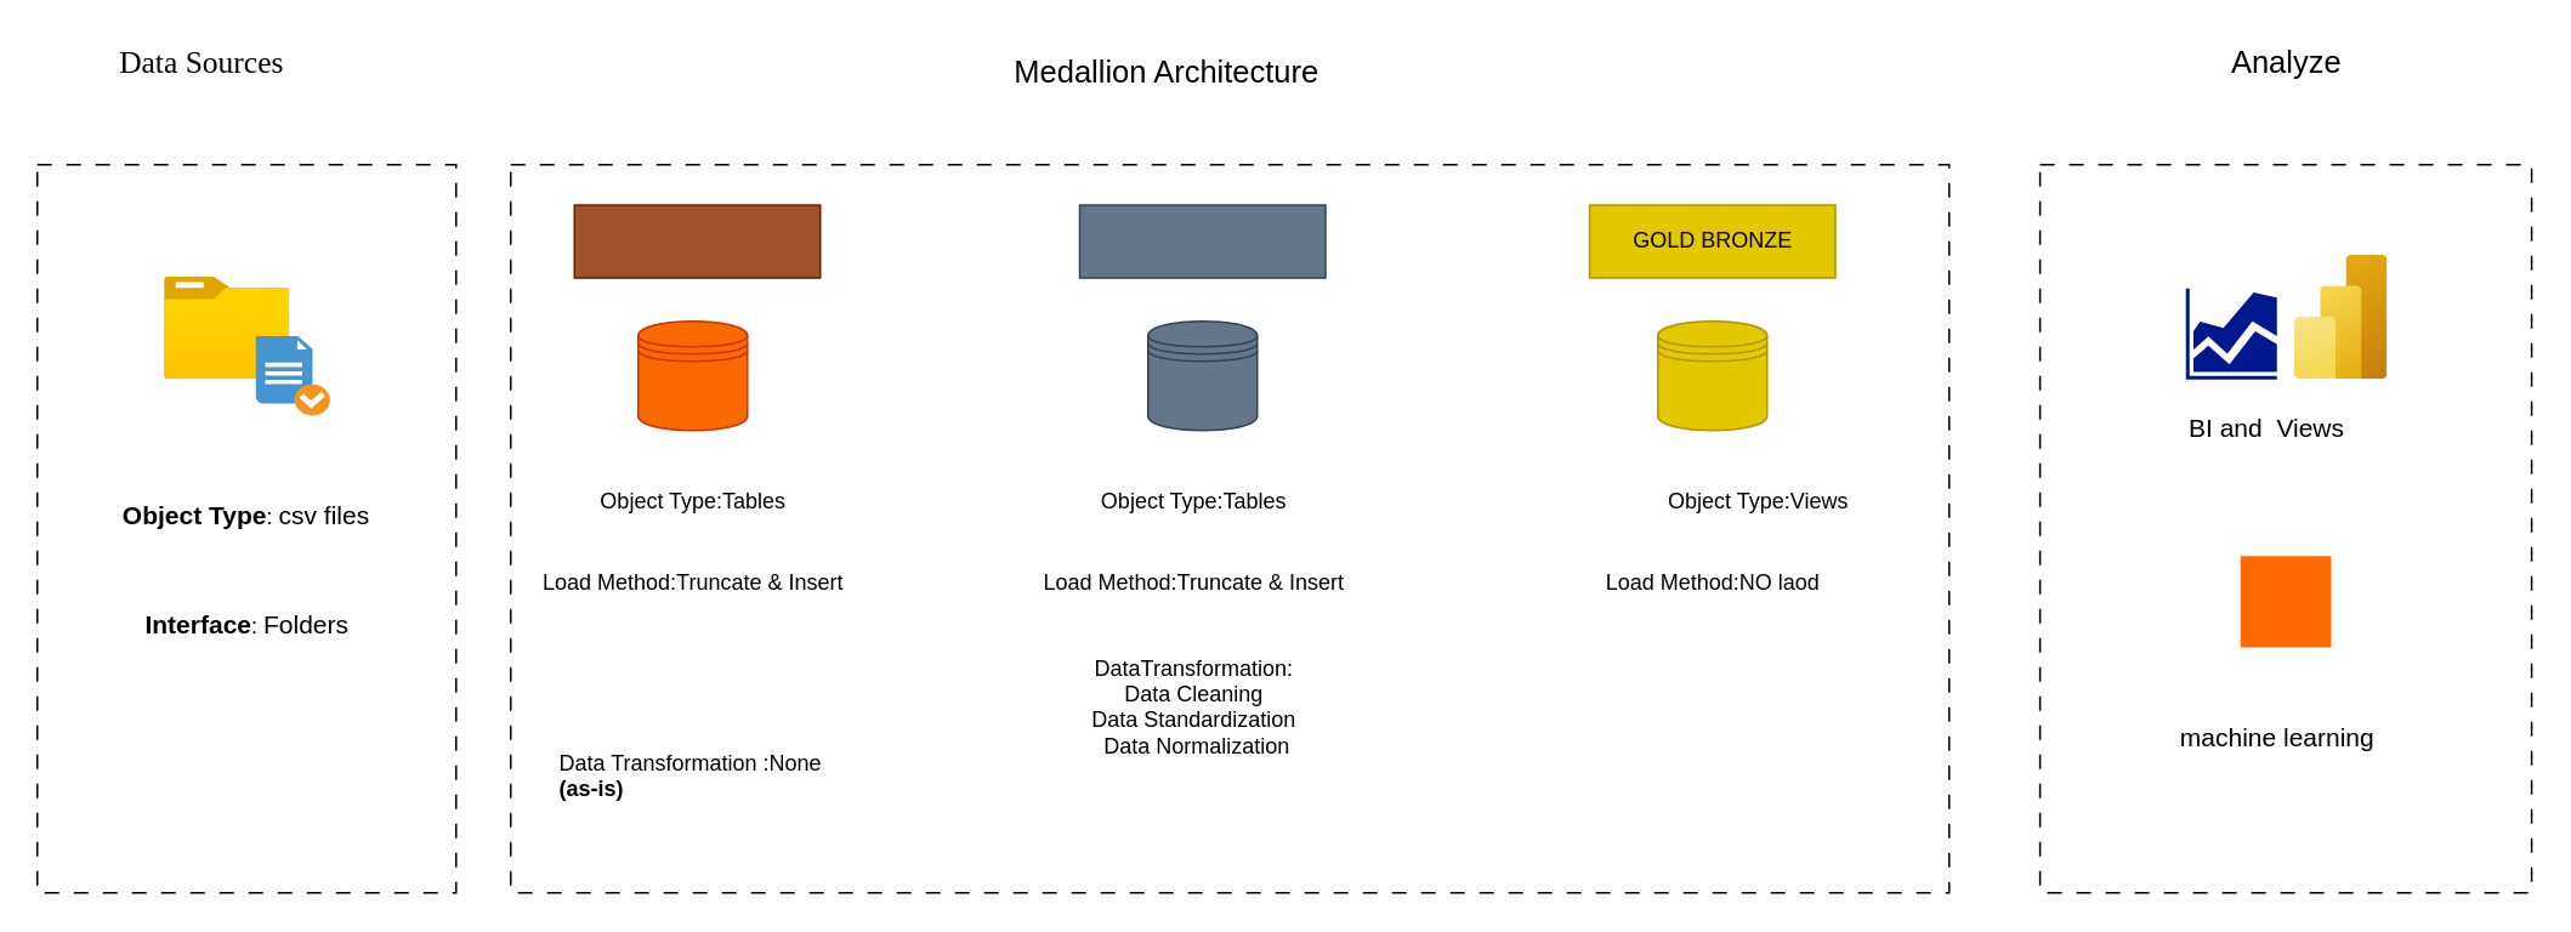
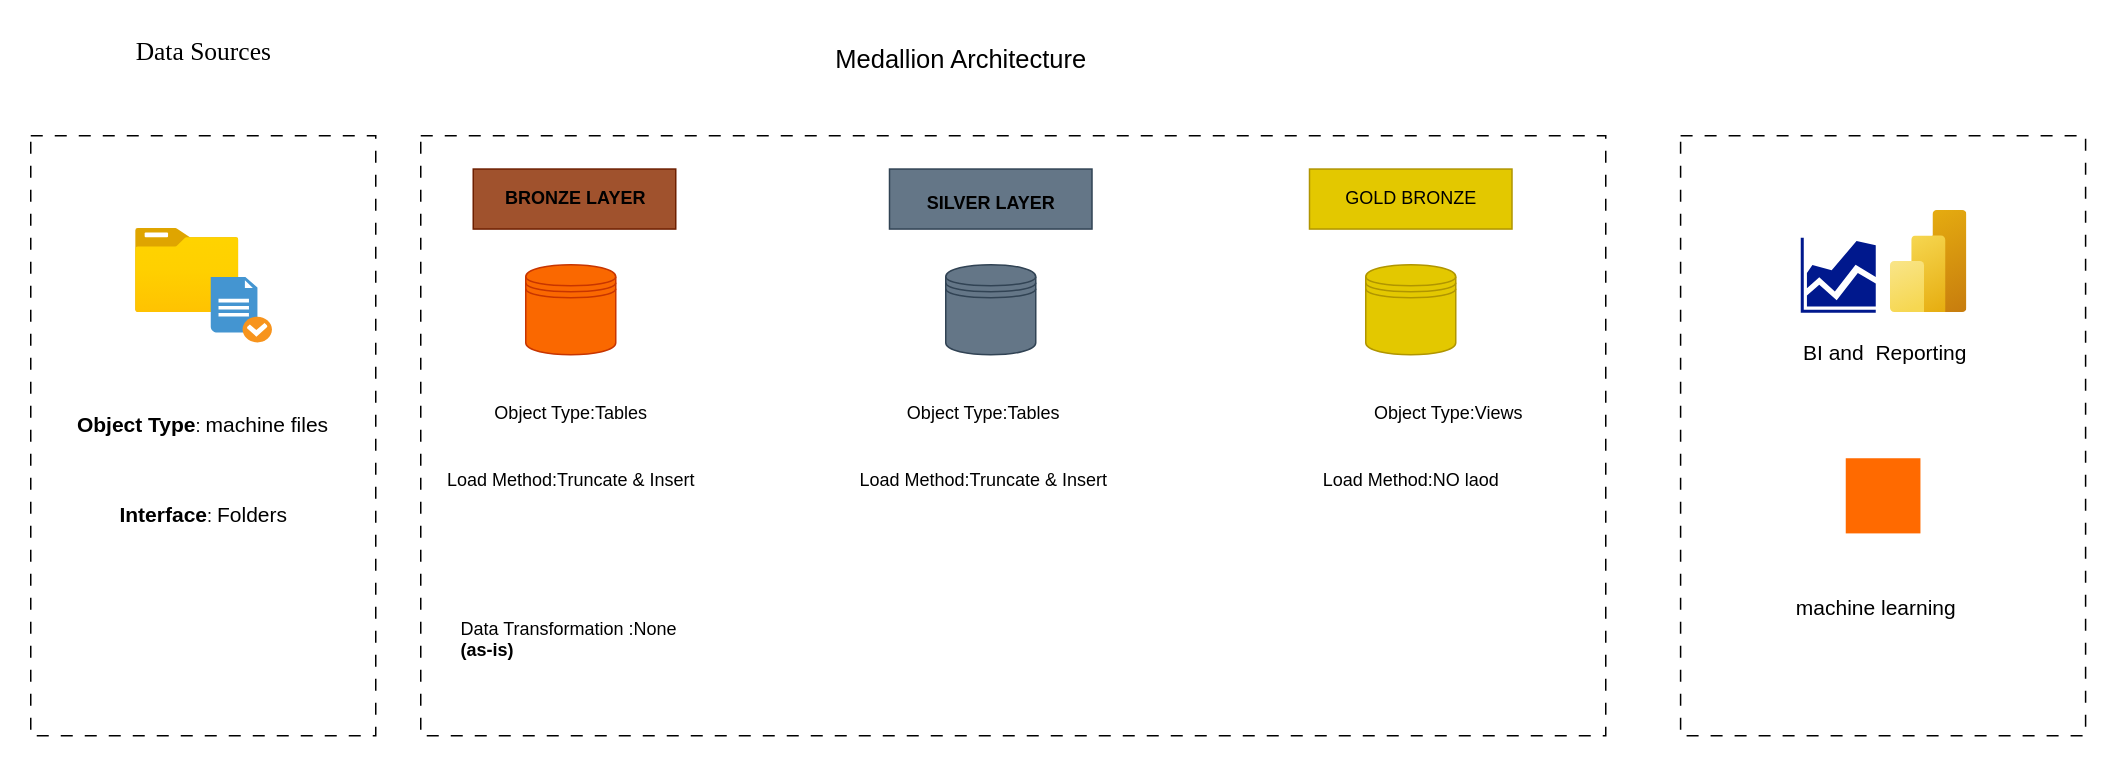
- <mxCell id="2" value="Data Sources" style="text;html=1;align=center;verticalAlign=middle;resizable=0;points=[];autosize=1;strokeColor=none;fillColor=none;fontSize=17;fontFamily=Georgia;" vertex="1" parent="1"><mxGeometry x="50" y="20" width="120" height="30" as="geometry" /></mxCell>
+ <mxCell id="2" value="Data Sources" style="text;html=1;align=center;verticalAlign=middle;resizable=0;points=[];autosize=1;strokeColor=none;fillColor=none;fontSize=17;fontFamily=Georgia;" vertex="1" parent="1"><mxGeometry x="75" y="20" width="120" height="30" as="geometry" /></mxCell>
- <mxCell id="7" value="&lt;font style=&quot;font-size: 17px;&quot;&gt;Analyze&lt;/font&gt;" style="text;html=1;align=center;verticalAlign=middle;resizable=0;points=[];autosize=1;strokeColor=none;fillColor=none;" vertex="1" parent="1"><mxGeometry x="1214.9" y="20" width="80" height="30" as="geometry" /></mxCell>
+ <mxCell id="28" value="&lt;b&gt;BRONZE LAYER&lt;/b&gt;" style="text;html=1;align=center;verticalAlign=middle;resizable=0;points=[];autosize=1;strokeColor=none;fillColor=none;" vertex="1" parent="1"><mxGeometry x="322.5" y="117.2" width="120" height="30" as="geometry" /></mxCell>
+ <mxCell id="30" value="&lt;b&gt;SILVER LAYER&lt;/b&gt;" style="text;html=1;align=center;verticalAlign=middle;resizable=0;points=[];autosize=1;strokeColor=none;fillColor=none;" vertex="1" parent="1"><mxGeometry x="605" y="120" width="110" height="30" as="geometry" /></mxCell>
- <mxCell id="23" value="&lt;span style=&quot;font-size: 14px; text-align: center;&quot;&gt;BI and&amp;nbsp; Views&lt;/span&gt;" style="text;whiteSpace=wrap;html=1;" vertex="1" parent="1"><mxGeometry x="1200" y="220" width="130" height="40" as="geometry" /></mxCell>
+ <mxCell id="23" value="&lt;span style=&quot;font-size: 14px; text-align: center;&quot;&gt;BI and&amp;nbsp; Reporting&lt;/span&gt;" style="text;whiteSpace=wrap;html=1;" vertex="1" parent="1"><mxGeometry x="1200" y="220" width="130" height="40" as="geometry" /></mxCell>
- <mxCell id="3" value="&lt;div&gt;&lt;div&gt;&lt;font style=&quot;font-size: 14px;&quot;&gt;&lt;b&gt;Object Type&lt;/b&gt;&lt;/font&gt;:&amp;nbsp;&lt;font style=&quot;font-size: 14px;&quot;&gt;csv files&lt;/font&gt;&lt;div&gt;&lt;br&gt;&lt;/div&gt;&lt;/div&gt;&lt;/div&gt;" style="rounded=0;whiteSpace=wrap;html=1;dashed=1;dashPattern=8 8;" vertex="1" parent="1"><mxGeometry x="20" y="90" width="230" height="400" as="geometry" /></mxCell>
+ <mxCell id="3" value="&lt;div&gt;&lt;div&gt;&lt;font style=&quot;font-size: 14px;&quot;&gt;&lt;b&gt;Object Type&lt;/b&gt;&lt;/font&gt;:&amp;nbsp;&lt;font style=&quot;font-size: 14px;&quot;&gt;machine files&lt;/font&gt;&lt;div&gt;&lt;br&gt;&lt;/div&gt;&lt;/div&gt;&lt;/div&gt;" style="rounded=0;whiteSpace=wrap;html=1;dashed=1;dashPattern=8 8;" vertex="1" parent="1"><mxGeometry x="20" y="90" width="230" height="400" as="geometry" /></mxCell>
- <mxCell id="19" value="&lt;div&gt;DataTransformation:&lt;/div&gt;&lt;div&gt;&amp;nbsp;Data Cleaning&amp;nbsp;&lt;div&gt;&amp;nbsp;Data Standardization&amp;nbsp;&lt;/div&gt;&lt;div&gt;&amp;nbsp;Data Normalization&lt;br&gt;&lt;br&gt;&lt;/div&gt;&lt;/div&gt;" style="text;html=1;align=center;verticalAlign=middle;resizable=0;points=[];autosize=1;strokeColor=none;fillColor=none;" vertex="1" parent="1"><mxGeometry x="585" y="350" width="140" height="90" as="geometry" /></mxCell>
